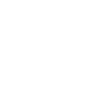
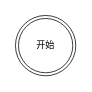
+ <mxCell id="2" value="开始" style="ellipse;shape=doubleEllipse;whiteSpace=wrap;html=1;aspect=fixed;" vertex="1" parent="1"><mxGeometry x="20" y="20" width="80" height="80" as="geometry" /></mxCell>
